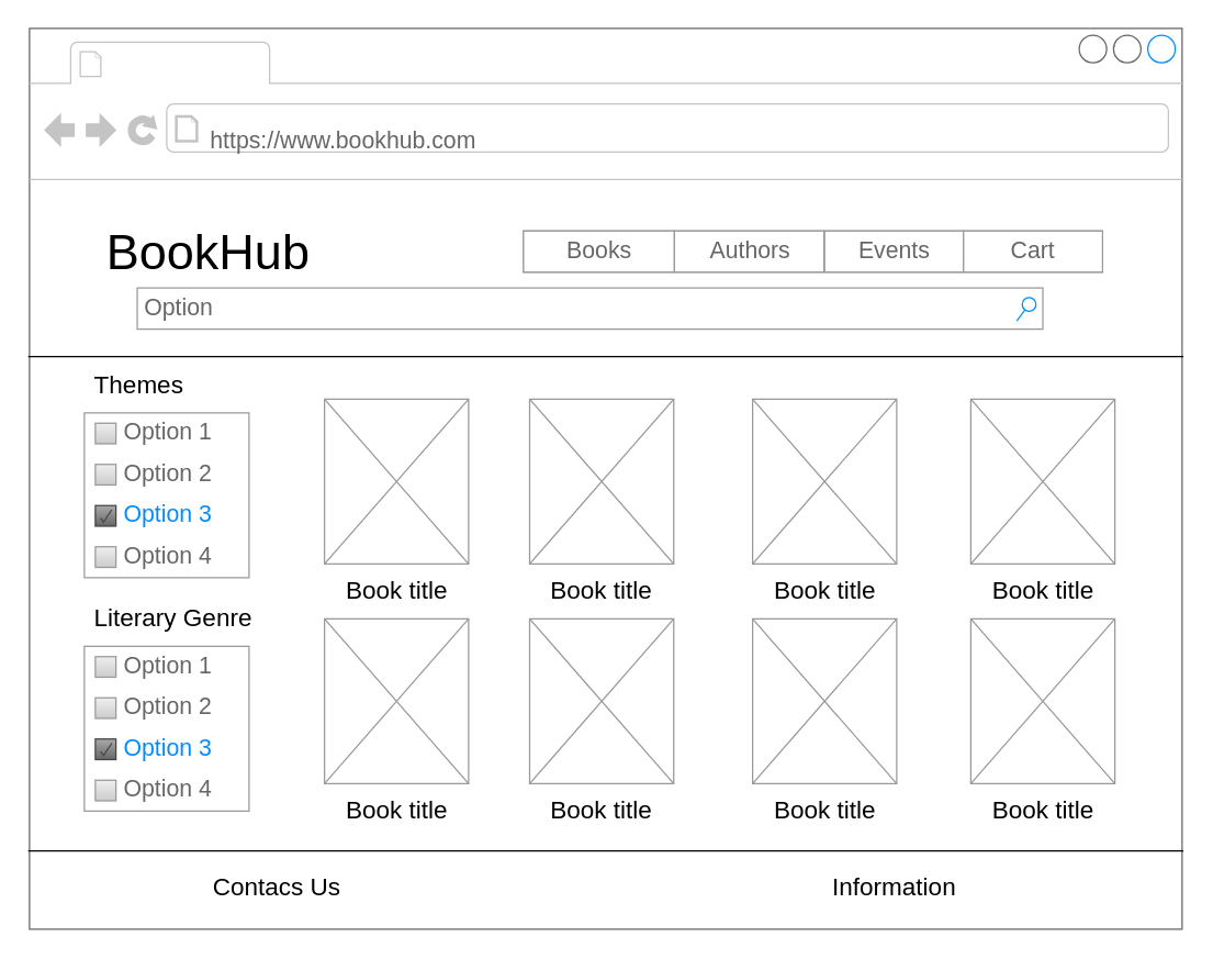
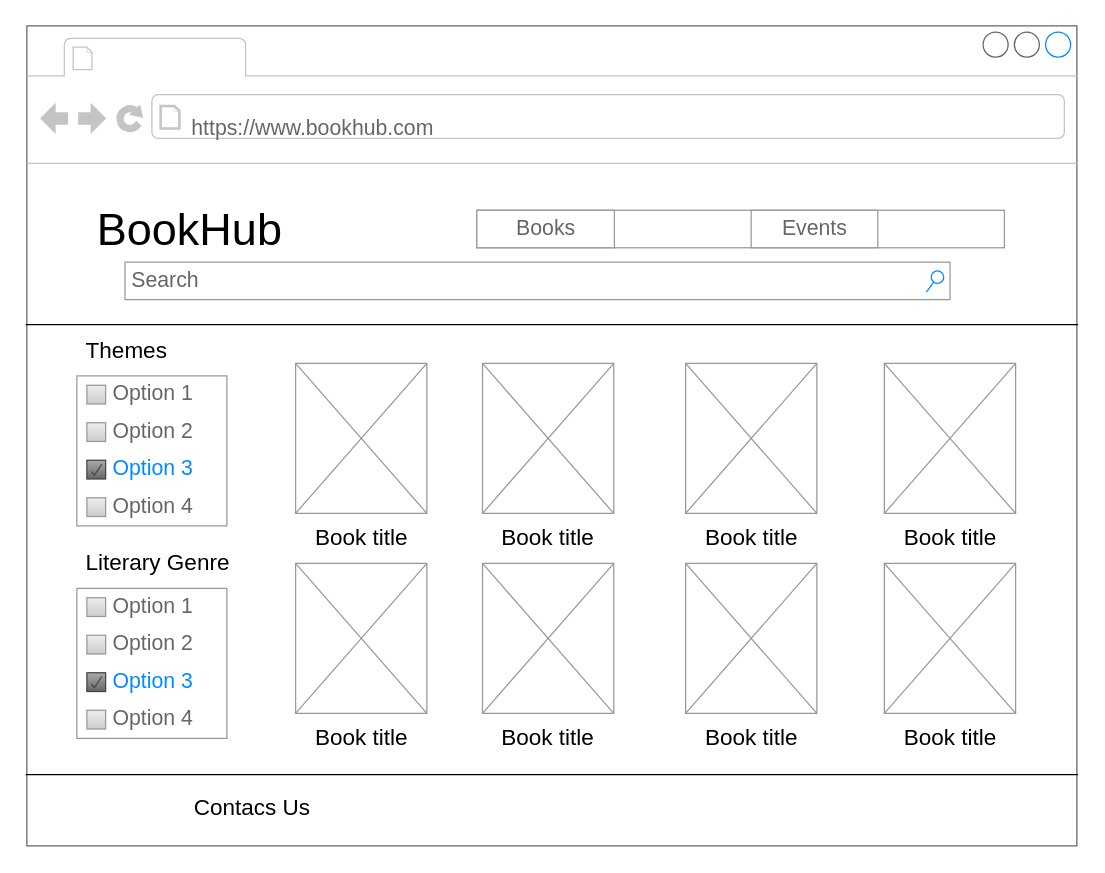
- <mxCell id="19" value="Authors" style="strokeColor=inherit;fillColor=inherit;gradientColor=inherit;strokeWidth=1;shadow=0;dashed=0;align=center;html=1;shape=mxgraph.mockup.forms.rrect;rSize=0;fontSize=17;fontColor=#666666;" vertex="1" parent="17"><mxGeometry x="110" width="109" height="30" as="geometry" /></mxCell>
- <mxCell id="21" value="Cart" style="strokeColor=inherit;fillColor=inherit;gradientColor=inherit;strokeWidth=1;shadow=0;dashed=0;align=center;html=1;shape=mxgraph.mockup.forms.rrect;rSize=0;fontSize=17;fontColor=#666666;" vertex="1" parent="17"><mxGeometry x="320.72" width="101.28" height="30" as="geometry" /></mxCell>
- <mxCell id="5" value="Option" style="strokeWidth=1;shadow=0;dashed=0;align=center;html=1;shape=mxgraph.mockup.forms.searchBox;strokeColor=#999999;mainText=;fillColor=#ffffff;strokeColor2=#008cff;fontColor=#666666;fontSize=17;align=left;spacingLeft=3;" vertex="1" parent="2"><mxGeometry x="78.5" y="189" width="660" height="30" as="geometry" /></mxCell>
+ <mxCell id="5" value="Search" style="strokeWidth=1;shadow=0;dashed=0;align=center;html=1;shape=mxgraph.mockup.forms.searchBox;strokeColor=#999999;mainText=;fillColor=#ffffff;strokeColor2=#008cff;fontColor=#666666;fontSize=17;align=left;spacingLeft=3;" vertex="1" parent="2"><mxGeometry x="78.5" y="189" width="660" height="30" as="geometry" /></mxCell>
- <mxCell id="25" value="&lt;font style=&quot;font-size: 18px&quot;&gt;Information&lt;/font&gt;&lt;br&gt;" style="text;html=1;strokeColor=none;fillColor=none;align=center;verticalAlign=middle;whiteSpace=wrap;rounded=0;" vertex="1" parent="2"><mxGeometry x="571" y="606" width="119" height="40" as="geometry" /></mxCell>
